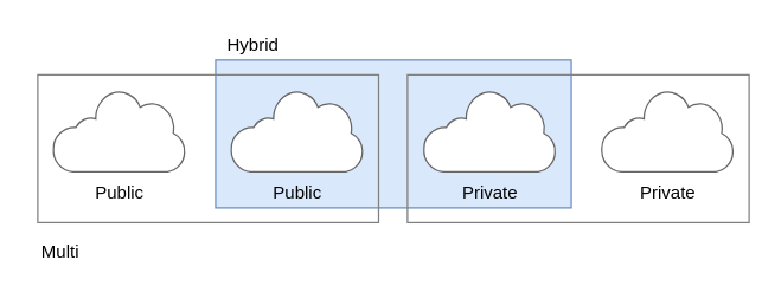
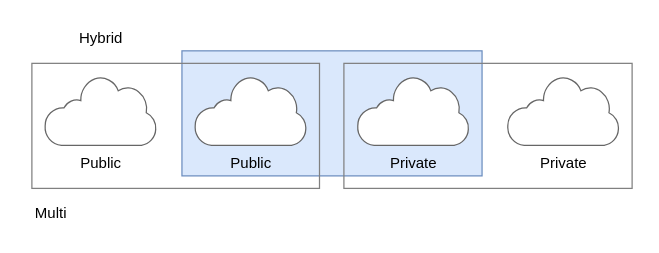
- <mxCell id="8" value="Hybrid" style="text;html=1;align=center;verticalAlign=middle;resizable=0;points=[];autosize=1;" vertex="1" parent="1"><mxGeometry x="145" y="20" width="50" height="20" as="geometry" /></mxCell>
+ <mxCell id="8" value="Hybrid" style="text;html=1;align=center;verticalAlign=middle;resizable=0;points=[];autosize=1;" vertex="1" parent="1"><mxGeometry x="55" y="20" width="50" height="20" as="geometry" /></mxCell>
